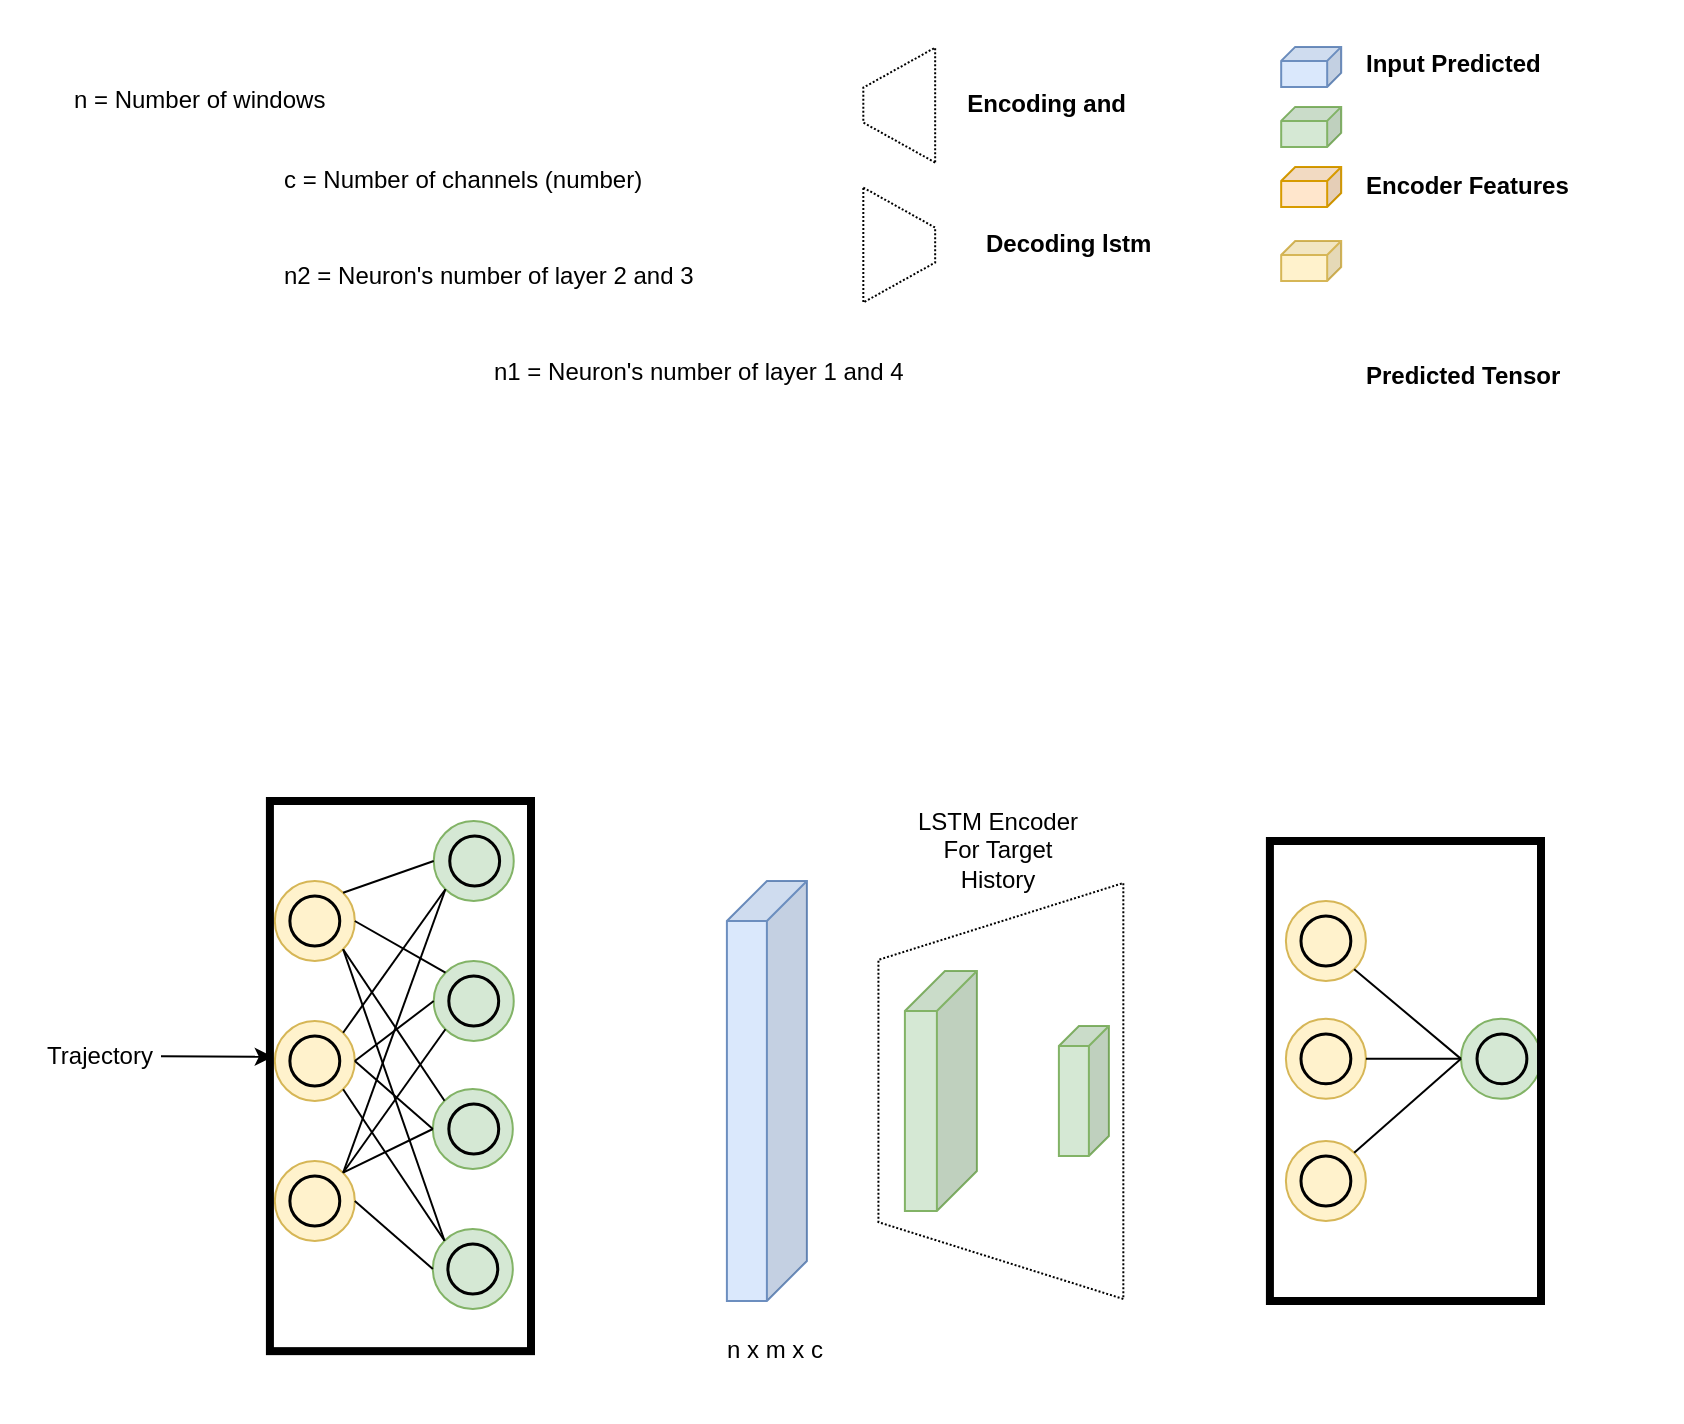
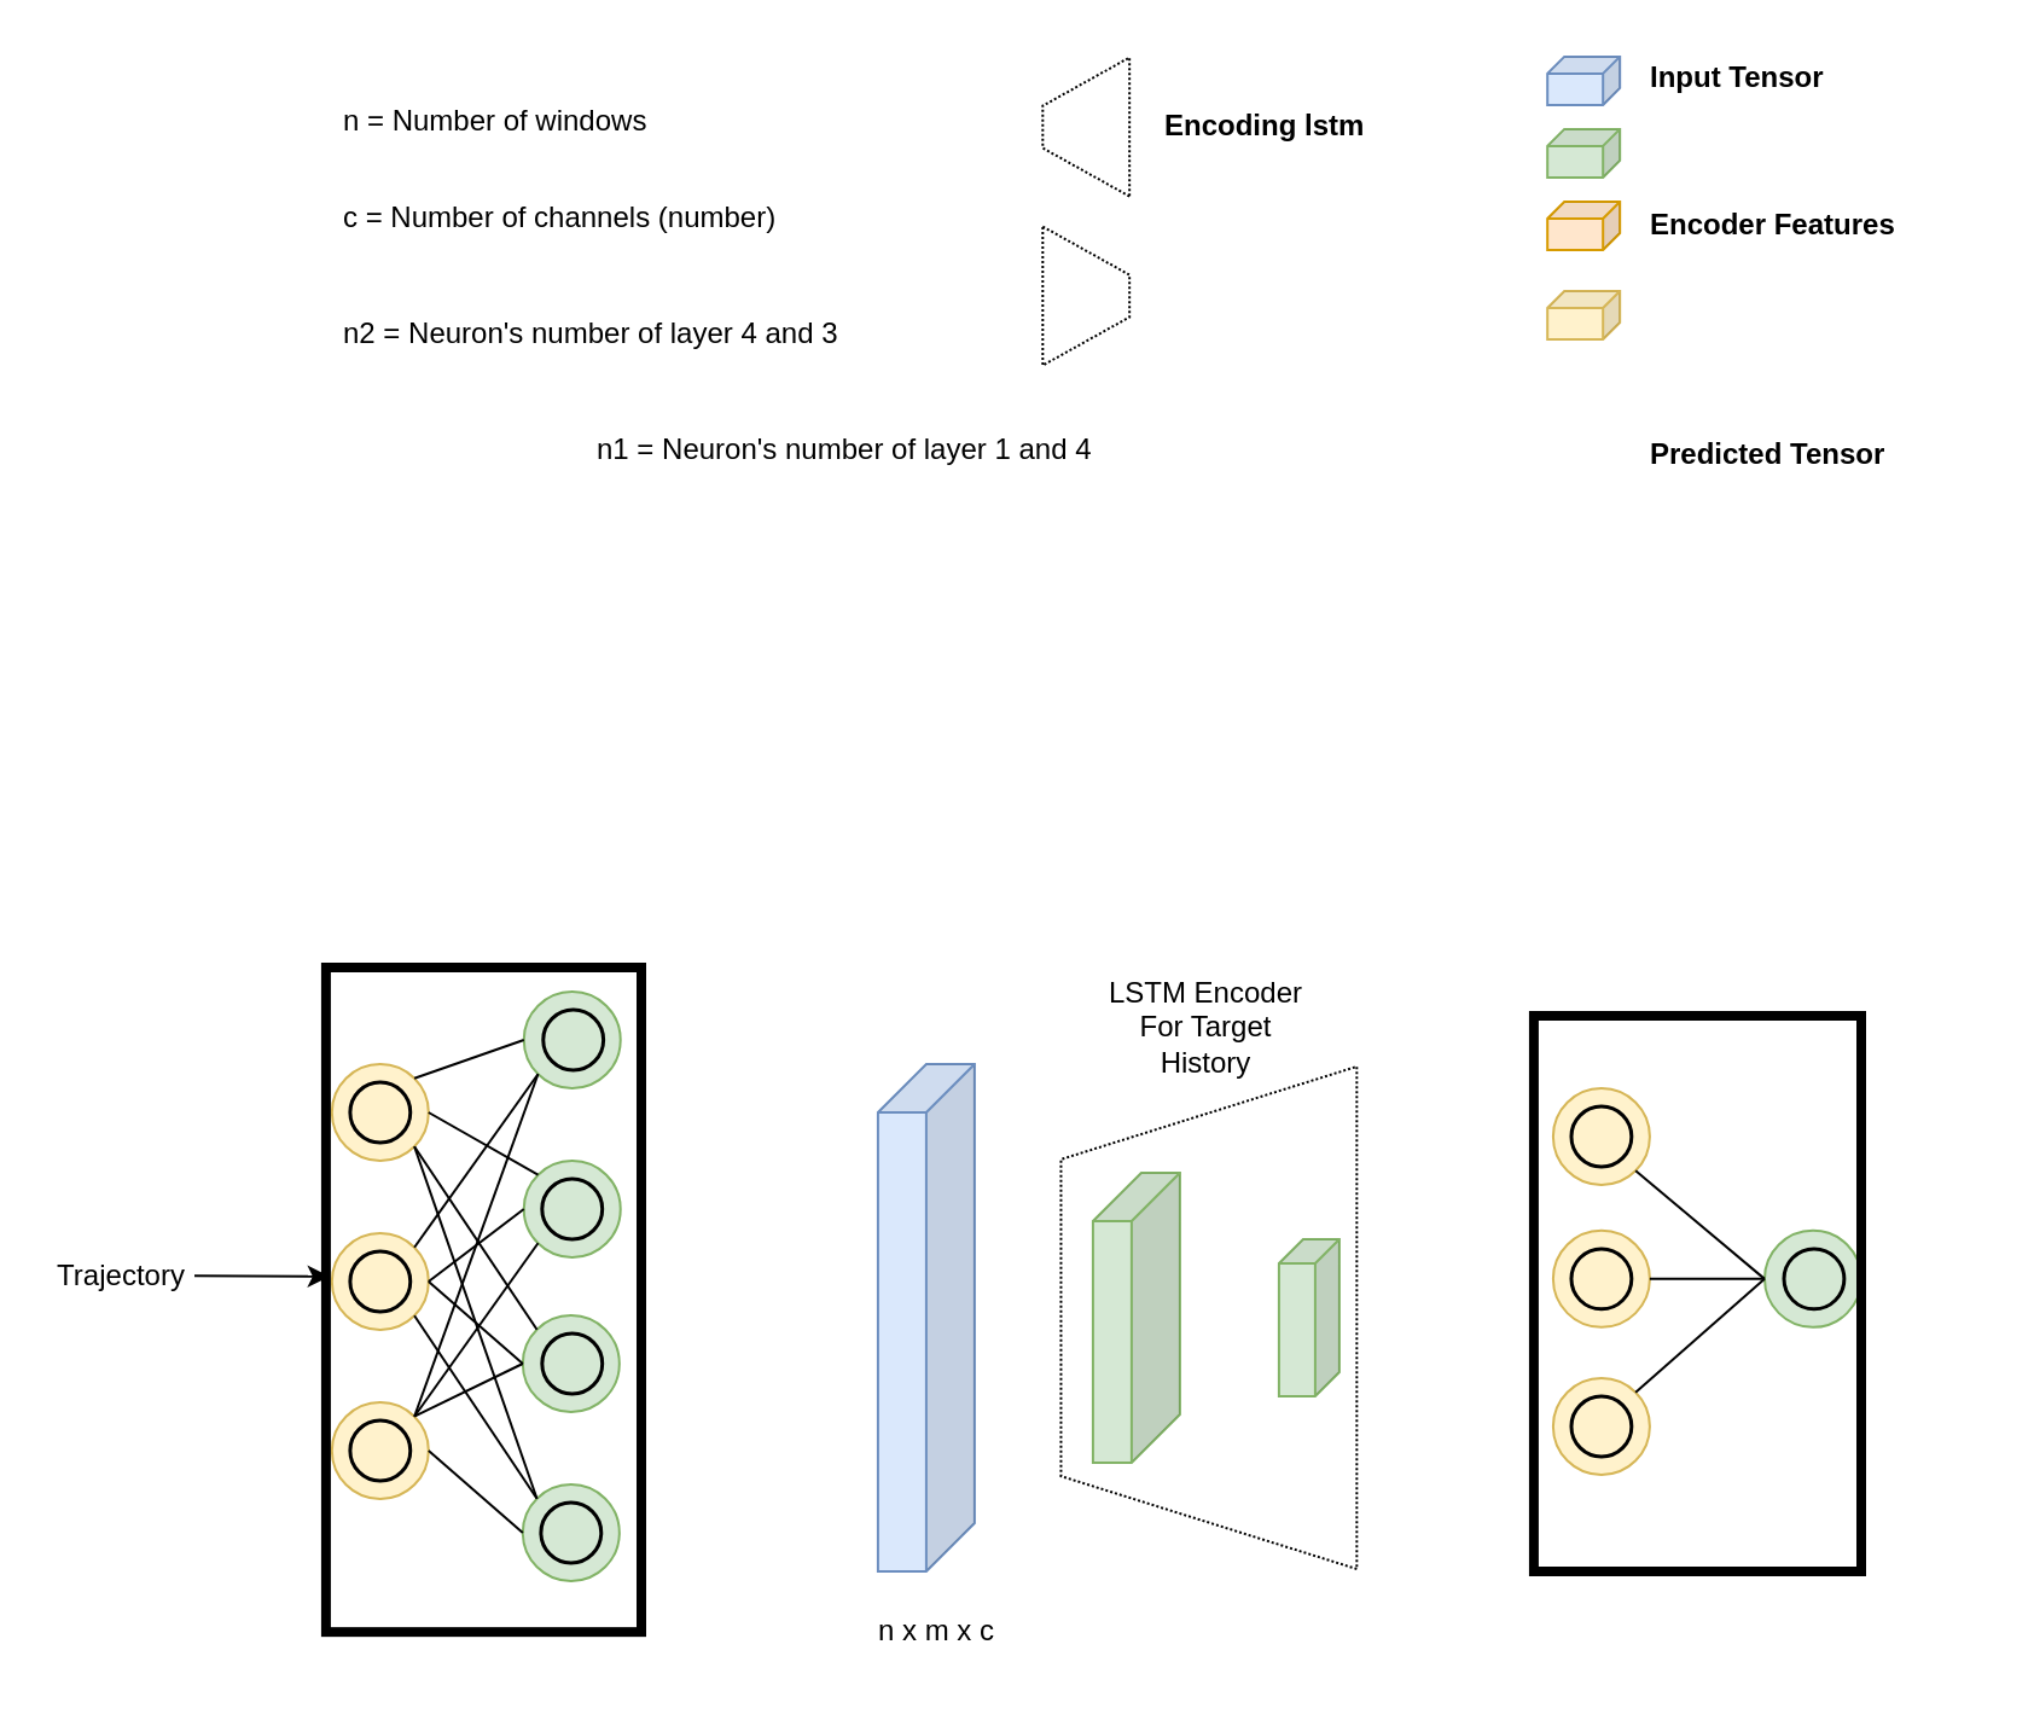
- <mxCell id="4" value="Input Predicted" style="text;html=1;strokeColor=none;fillColor=none;align=left;verticalAlign=middle;whiteSpace=wrap;rounded=0;fontStyle=1" parent="1" vertex="1"><mxGeometry x="681.09" y="20" width="138" height="23.88" as="geometry" /></mxCell>
+ <mxCell id="4" value="Input Tensor" style="text;html=1;strokeColor=none;fillColor=none;align=left;verticalAlign=middle;whiteSpace=wrap;rounded=0;fontStyle=1" parent="1" vertex="1"><mxGeometry x="681.09" y="20" width="138" height="23.88" as="geometry" /></mxCell>
- <mxCell id="13" value="n = Number of windows&amp;nbsp;" style="text;html=1;strokeColor=none;fillColor=none;align=center;verticalAlign=middle;whiteSpace=wrap;rounded=0;dashed=1;dashPattern=1 1;" parent="1" vertex="1"><mxGeometry x="23.38" y="40" width="156.51" height="20" as="geometry" /></mxCell>
+ <mxCell id="13" value="n = Number of windows&amp;nbsp;" style="text;html=1;strokeColor=none;fillColor=none;align=center;verticalAlign=middle;whiteSpace=wrap;rounded=0;dashed=1;dashPattern=1 1;" parent="1" vertex="1"><mxGeometry x="128.38" y="40" width="156.51" height="20" as="geometry" /></mxCell>
- <mxCell id="9" value="&lt;b&gt;Encoding and&amp;nbsp;&lt;/b&gt;" style="text;html=1;strokeColor=none;fillColor=none;align=center;verticalAlign=middle;whiteSpace=wrap;rounded=0;dashed=1;dashPattern=1 1;" parent="1" vertex="1"><mxGeometry x="466.85" y="42.04" width="116" height="20" as="geometry" /></mxCell>
+ <mxCell id="9" value="&lt;b&gt;Encoding lstm&amp;nbsp;&lt;/b&gt;" style="text;html=1;strokeColor=none;fillColor=none;align=center;verticalAlign=middle;whiteSpace=wrap;rounded=0;dashed=1;dashPattern=1 1;" parent="1" vertex="1"><mxGeometry x="466.85" y="42.04" width="116" height="20" as="geometry" /></mxCell>
- <mxCell id="10" value="&lt;b&gt;Decoding lstm&amp;nbsp;&lt;/b&gt;" style="text;html=1;strokeColor=none;fillColor=none;align=center;verticalAlign=middle;whiteSpace=wrap;rounded=0;dashed=1;dashPattern=1 1;" parent="1" vertex="1"><mxGeometry x="477.85" y="112.04" width="116" height="20" as="geometry" /></mxCell>
- <mxCell id="16" value="n2 = Neuron's number of layer 2 and 3&amp;nbsp;" style="text;html=1;strokeColor=none;fillColor=none;align=left;verticalAlign=middle;whiteSpace=wrap;rounded=0;dashed=1;dashPattern=1 1;" parent="1" vertex="1"><mxGeometry x="140.39" y="128.16" width="221" height="20" as="geometry" /></mxCell>
+ <mxCell id="16" value="n2 = Neuron's number of layer 4 and 3&amp;nbsp;" style="text;html=1;strokeColor=none;fillColor=none;align=left;verticalAlign=middle;whiteSpace=wrap;rounded=0;dashed=1;dashPattern=1 1;" parent="1" vertex="1"><mxGeometry x="140.39" y="128.16" width="221" height="20" as="geometry" /></mxCell>
